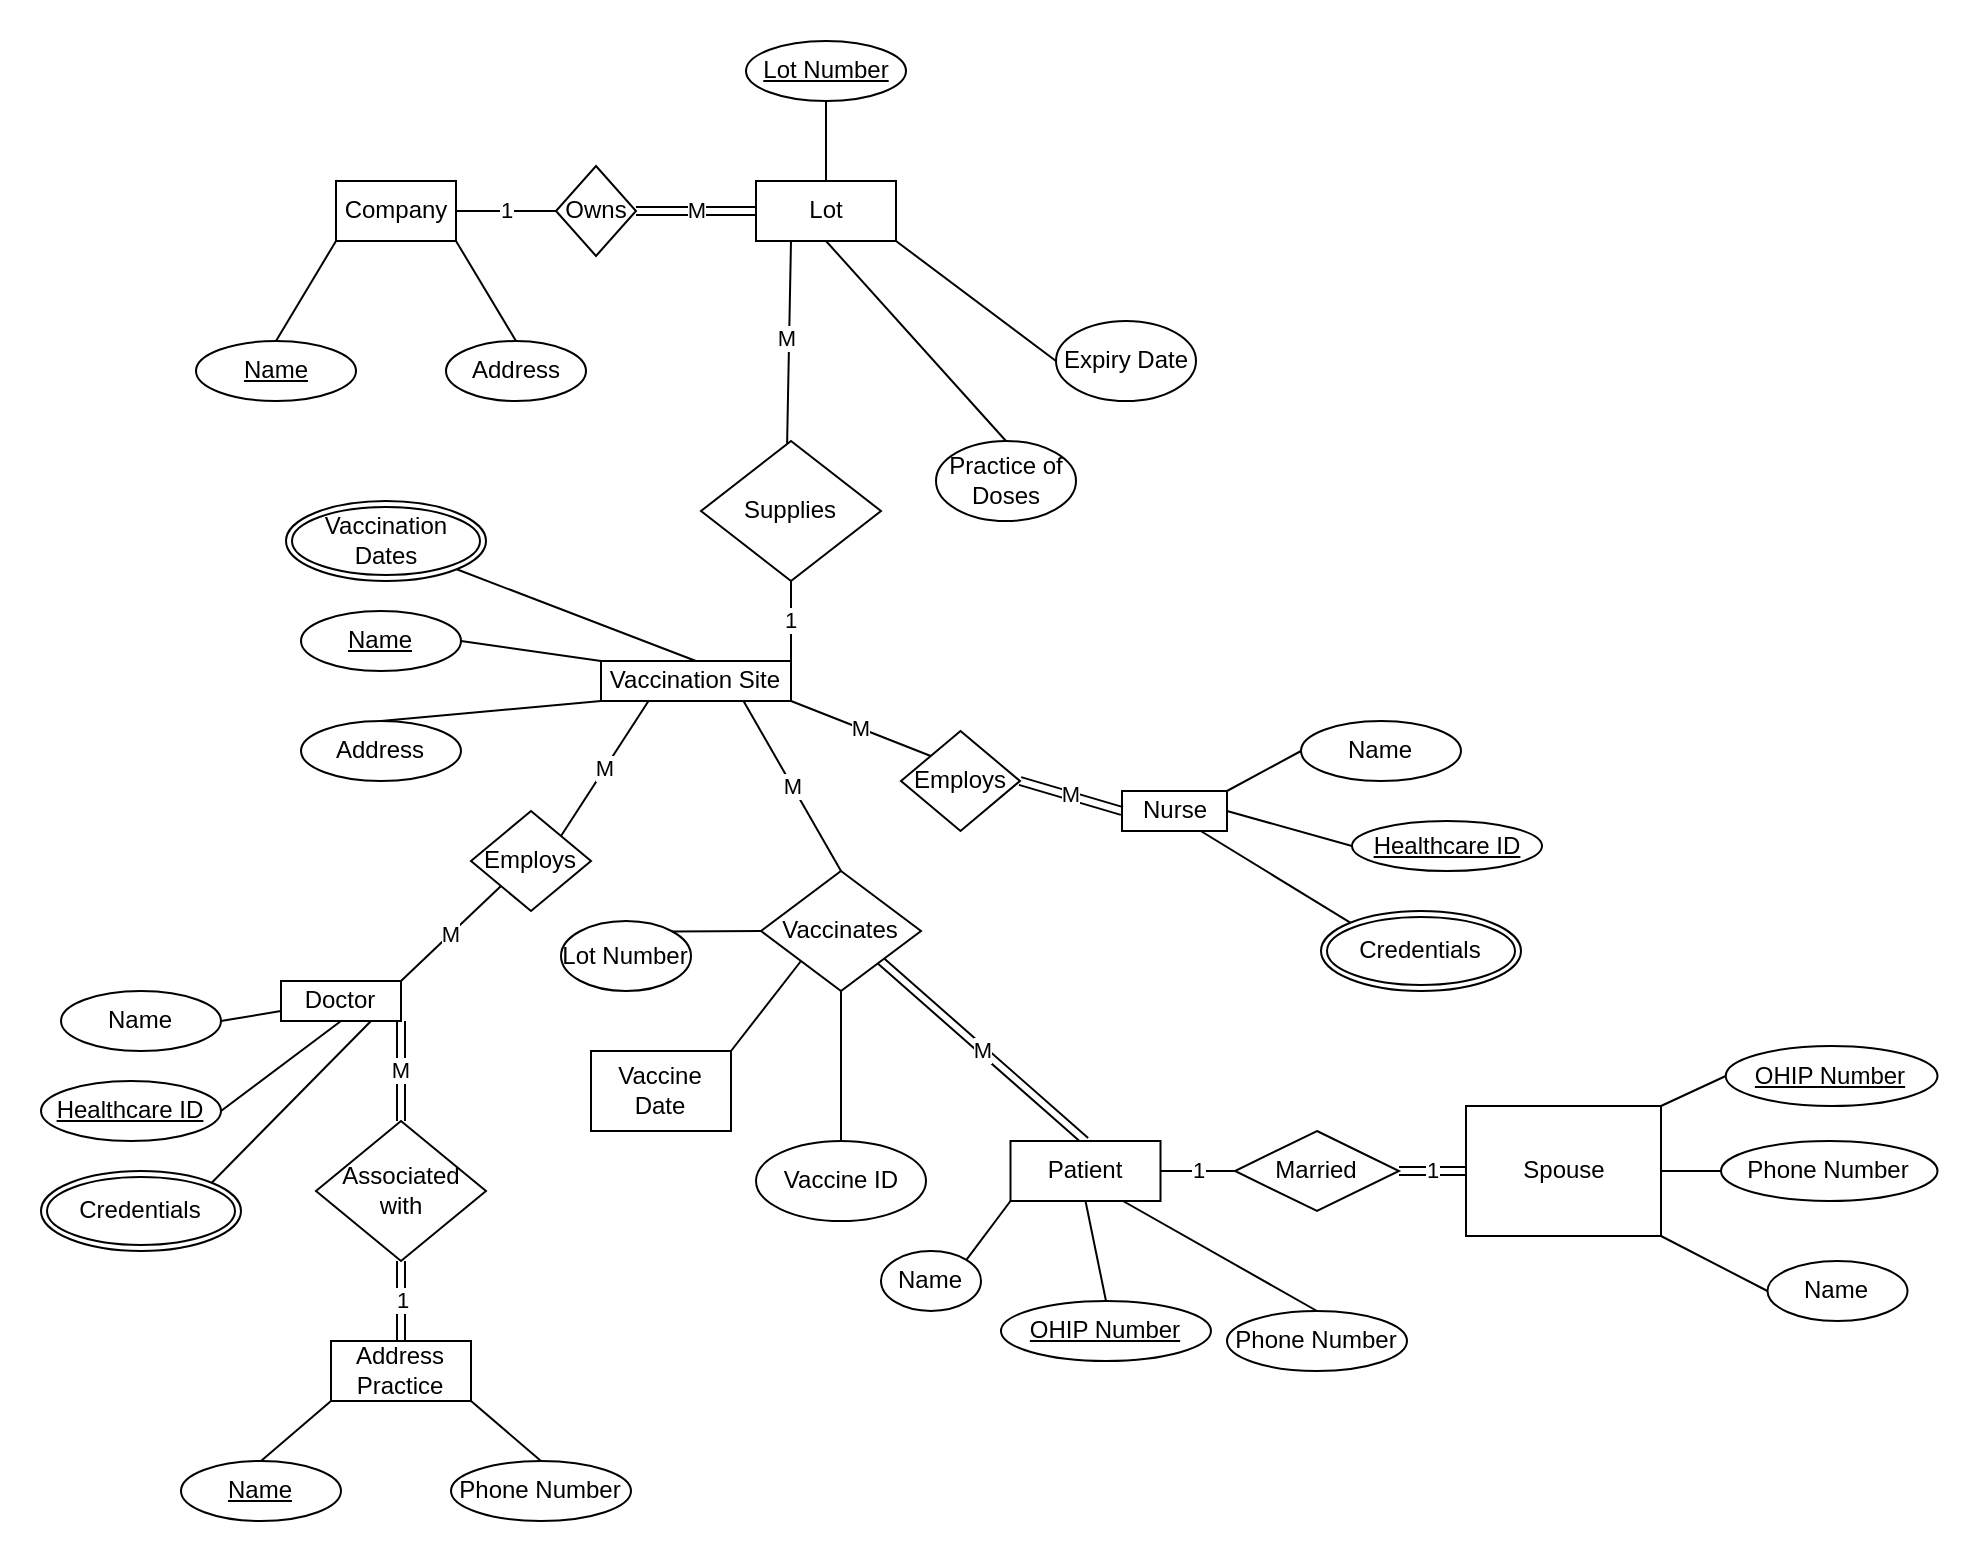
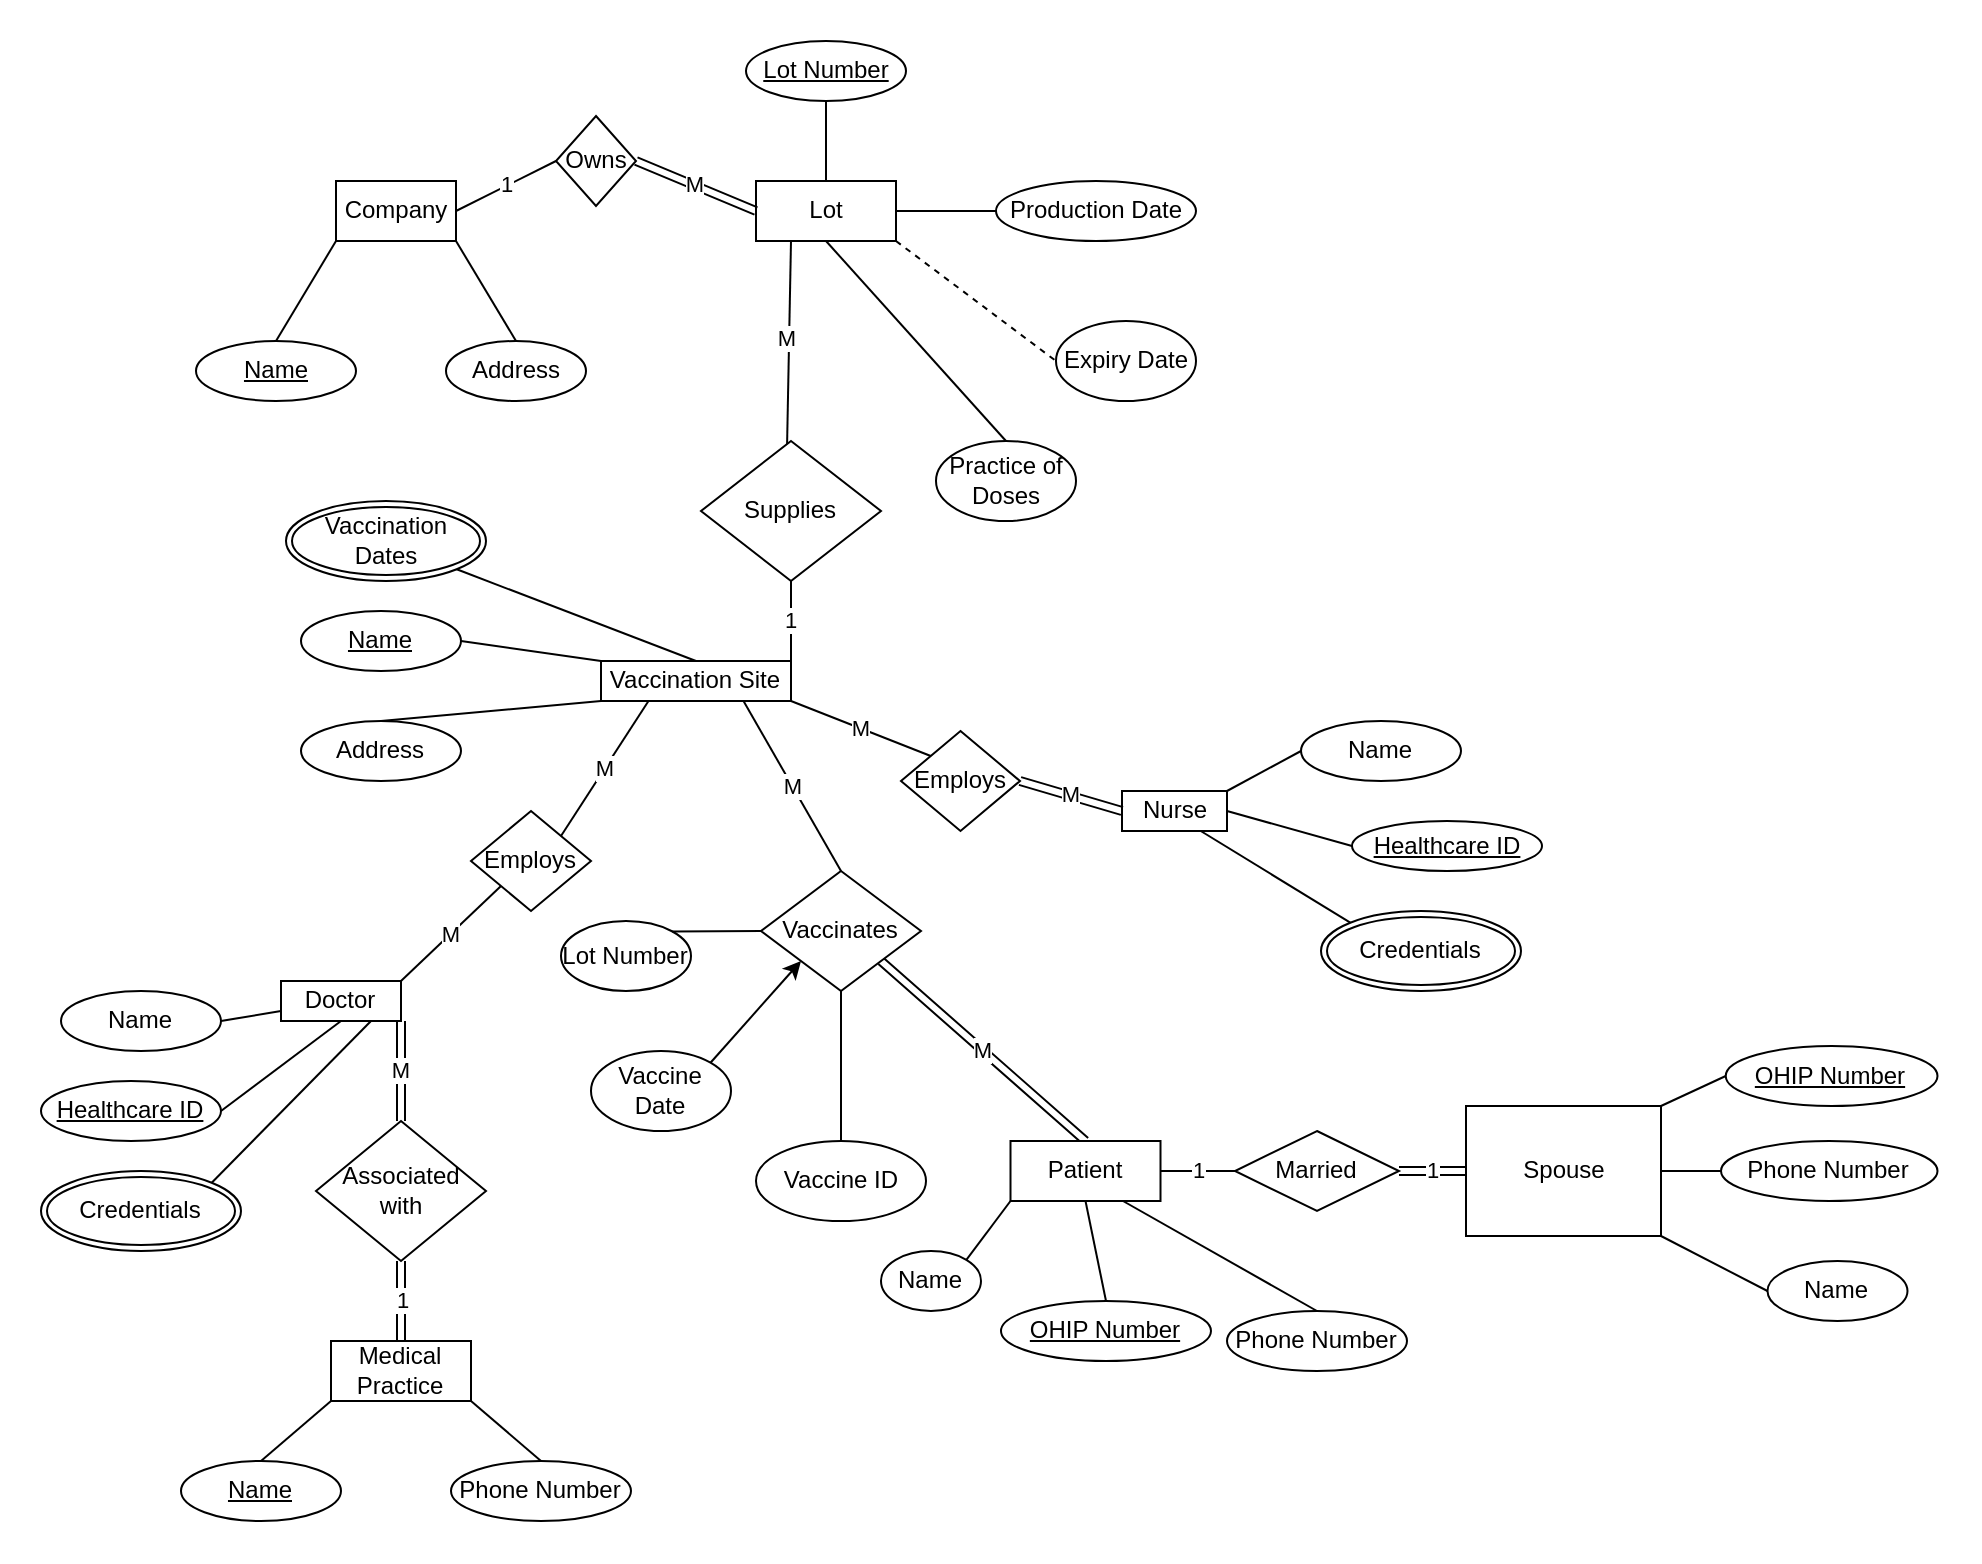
- <mxCell id="3" value="Owns" style="rhombus;whiteSpace=wrap;html=1;" parent="1" vertex="1"><mxGeometry x="277.5" y="82.5" width="40" height="45" as="geometry" /></mxCell>
+ <mxCell id="3" value="Owns" style="rhombus;whiteSpace=wrap;html=1;" parent="1" vertex="1"><mxGeometry x="277.5" y="57.5" width="40" height="45" as="geometry" /></mxCell>
+ <mxCell id="25" value="" style="endArrow=none;html=1;rounded=0;entryX=0;entryY=0.5;entryDx=0;entryDy=0;exitX=1;exitY=0.5;exitDx=0;exitDy=0;" parent="1" source="4" target="6" edge="1"><mxGeometry width="50" height="50" relative="1" as="geometry"><mxPoint x="437.5" y="210" as="sourcePoint" /><mxPoint x="487.5" y="160" as="targetPoint" /></mxGeometry></mxCell>
+ <mxCell id="6" value="Production Date" style="ellipse;whiteSpace=wrap;html=1;" parent="1" vertex="1"><mxGeometry x="497.5" y="90" width="100" height="30" as="geometry" /></mxCell>
- <mxCell id="26" value="" style="endArrow=none;html=1;rounded=0;entryX=0;entryY=0.5;entryDx=0;entryDy=0;exitX=1;exitY=1;exitDx=0;exitDy=0;" parent="1" source="4" target="7" edge="1"><mxGeometry width="50" height="50" relative="1" as="geometry"><mxPoint x="437.5" y="210" as="sourcePoint" /><mxPoint x="487.5" y="160" as="targetPoint" /></mxGeometry></mxCell>
+ <mxCell id="26" value="" style="endArrow=none;html=1;rounded=0;entryX=0;entryY=0.5;entryDx=0;entryDy=0;exitX=1;exitY=1;exitDx=0;exitDy=0;dashed=1;" parent="1" source="4" target="7" edge="1"><mxGeometry width="50" height="50" relative="1" as="geometry"><mxPoint x="437.5" y="210" as="sourcePoint" /><mxPoint x="487.5" y="160" as="targetPoint" /></mxGeometry></mxCell>
- <mxCell id="76" value="" style="endArrow=none;html=1;rounded=0;exitX=1;exitY=0;exitDx=0;exitDy=0;entryX=0;entryY=1;entryDx=0;entryDy=0;" parent="1" source="73" target="62" edge="1"><mxGeometry width="50" height="50" relative="1" as="geometry"><mxPoint x="360" y="420" as="sourcePoint" /><mxPoint x="410" y="370" as="targetPoint" /></mxGeometry></mxCell>
+ <mxCell id="76" value="" style="endArrow=classic;html=1;rounded=0;exitX=1;exitY=0;exitDx=0;exitDy=0;entryX=0;entryY=1;entryDx=0;entryDy=0;" parent="1" source="73" target="62" edge="1"><mxGeometry width="50" height="50" relative="1" as="geometry"><mxPoint x="360" y="420" as="sourcePoint" /><mxPoint x="410" y="370" as="targetPoint" /></mxGeometry></mxCell>
- <mxCell id="73" value="Vaccine Date" style="whiteSpace=wrap;html=1;shadow=0;strokeWidth=1;rounded=0;" parent="1" vertex="1"><mxGeometry x="295" y="525" width="70" height="40" as="geometry" /></mxCell>
+ <mxCell id="73" value="Vaccine Date" style="ellipse;whiteSpace=wrap;html=1;shadow=0;strokeWidth=1;" parent="1" vertex="1"><mxGeometry x="295" y="525" width="70" height="40" as="geometry" /></mxCell>
- <mxCell id="52" value="Address Practice" style="rounded=0;whiteSpace=wrap;html=1;shadow=0;strokeWidth=1;" parent="1" vertex="1"><mxGeometry x="165" y="670" width="70" height="30" as="geometry" /></mxCell>
+ <mxCell id="52" value="Medical Practice" style="rounded=0;whiteSpace=wrap;html=1;shadow=0;strokeWidth=1;" parent="1" vertex="1"><mxGeometry x="165" y="670" width="70" height="30" as="geometry" /></mxCell>
